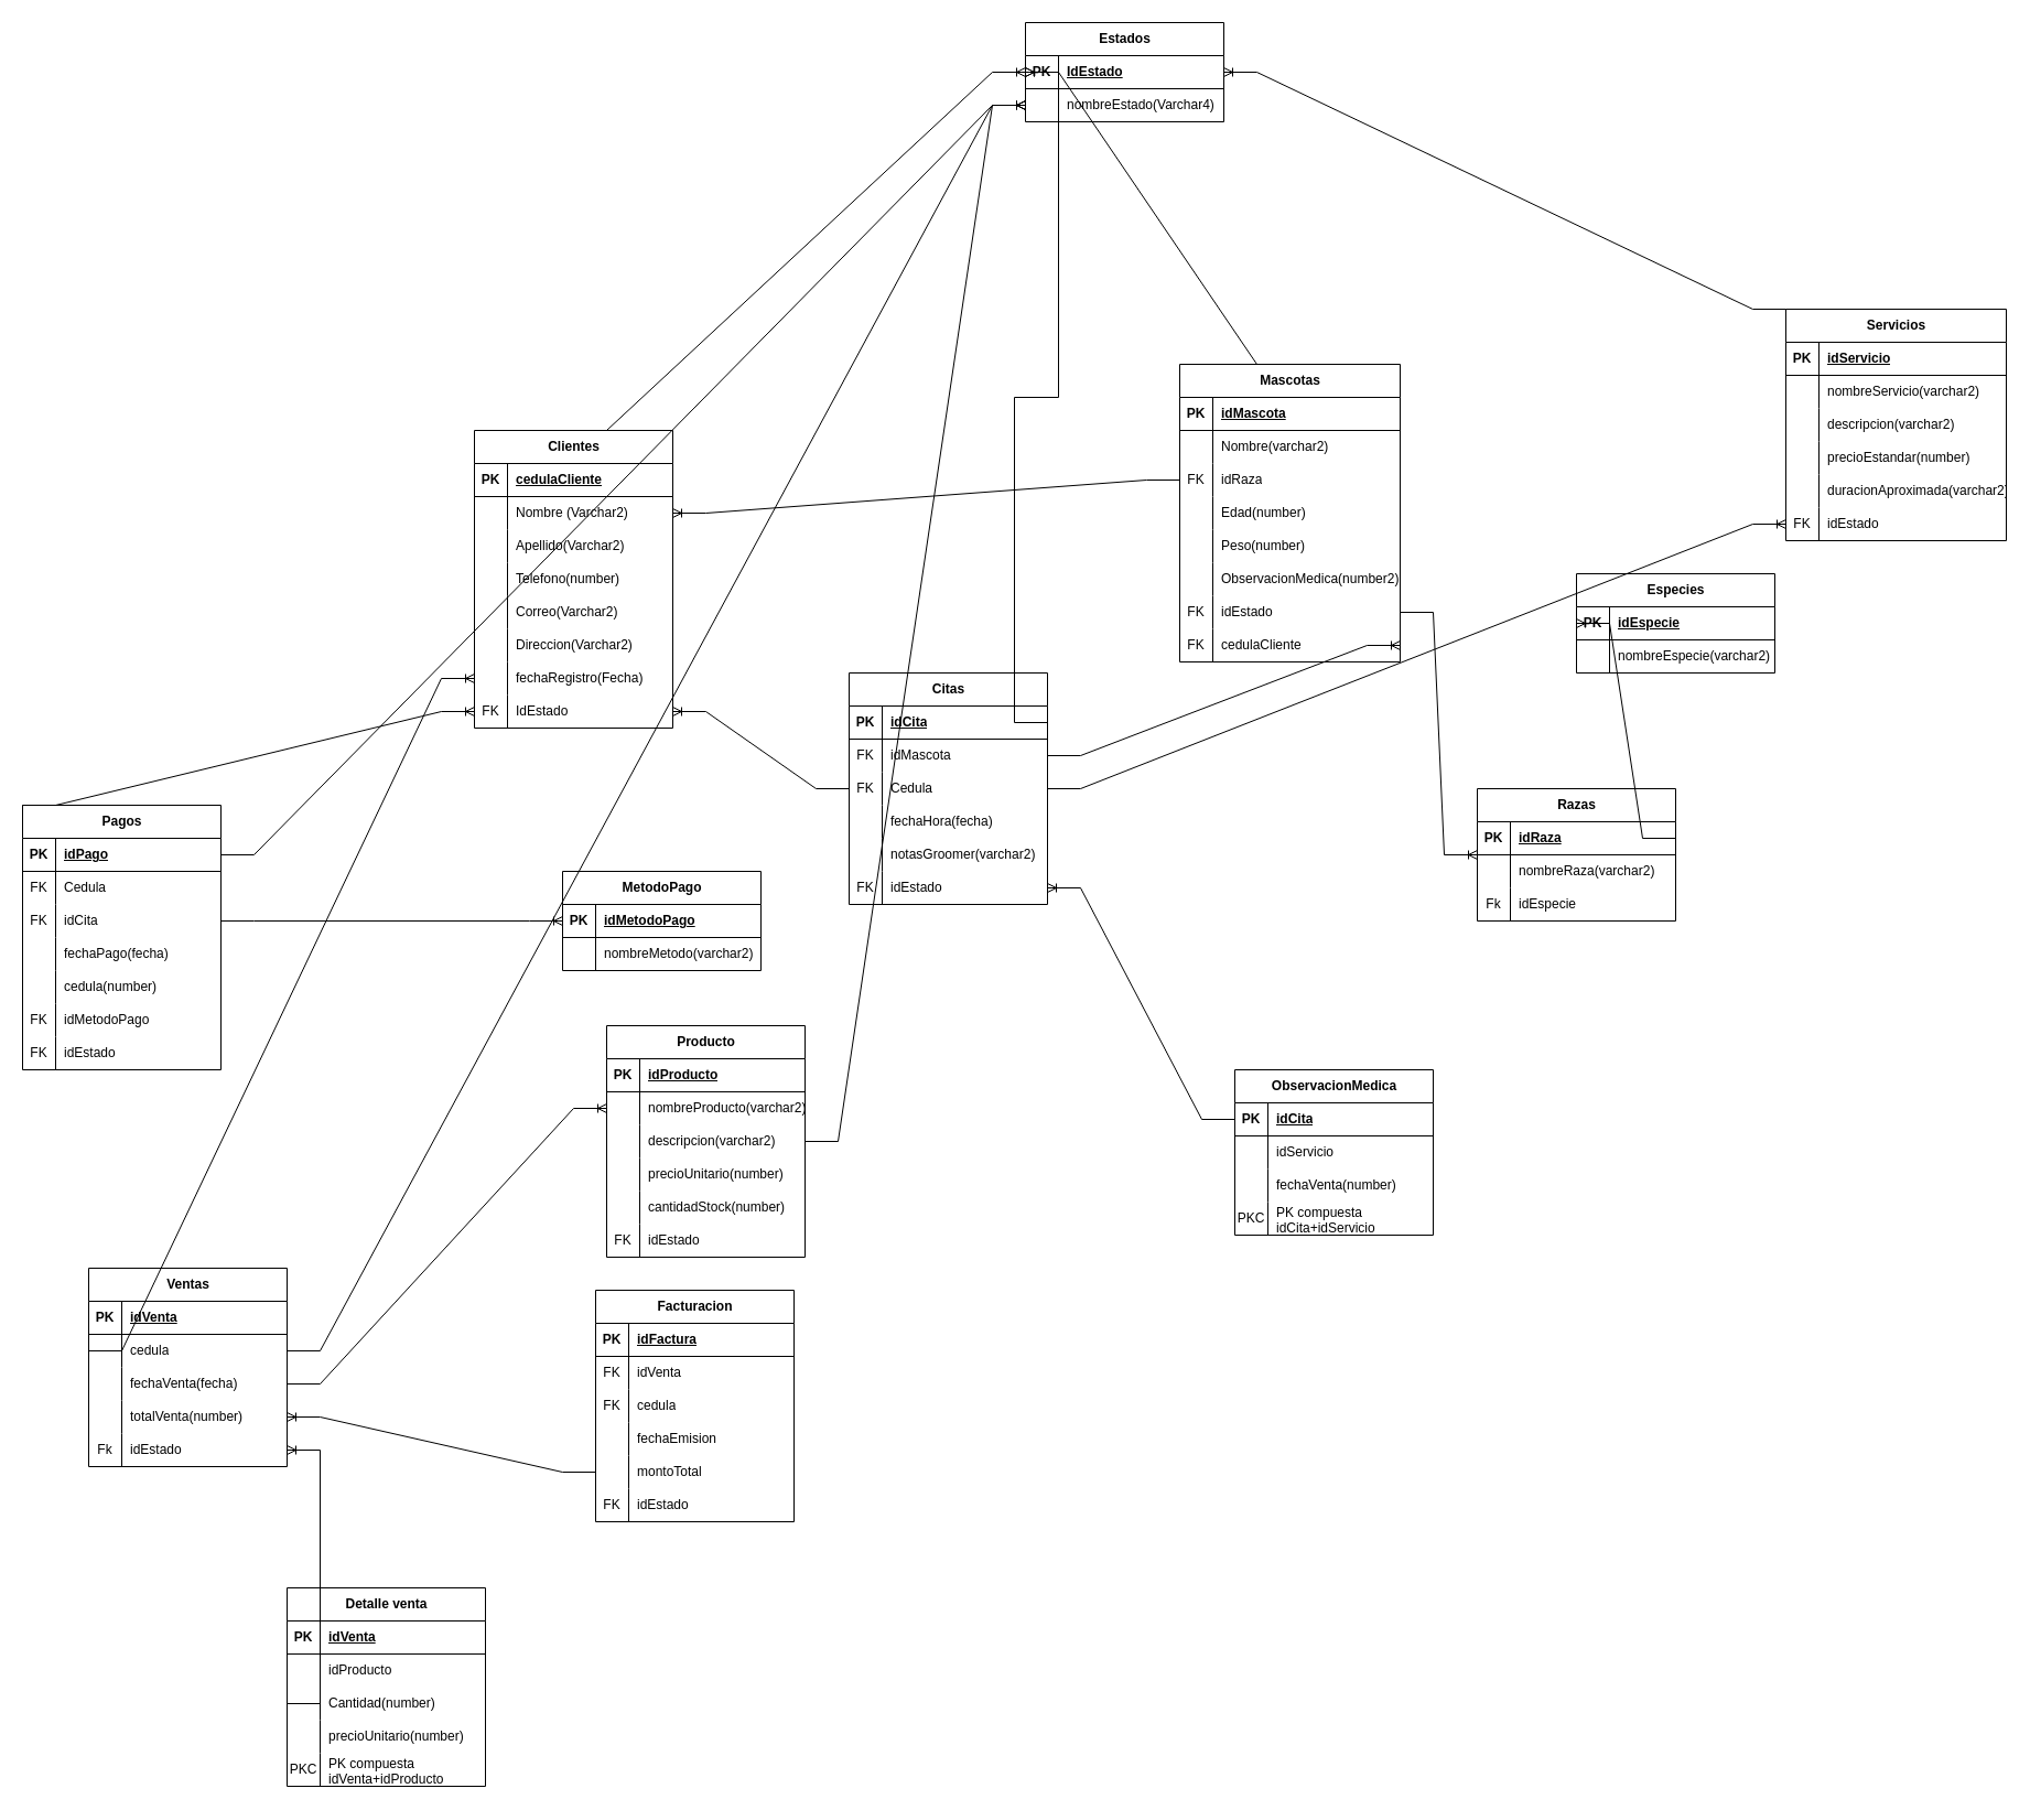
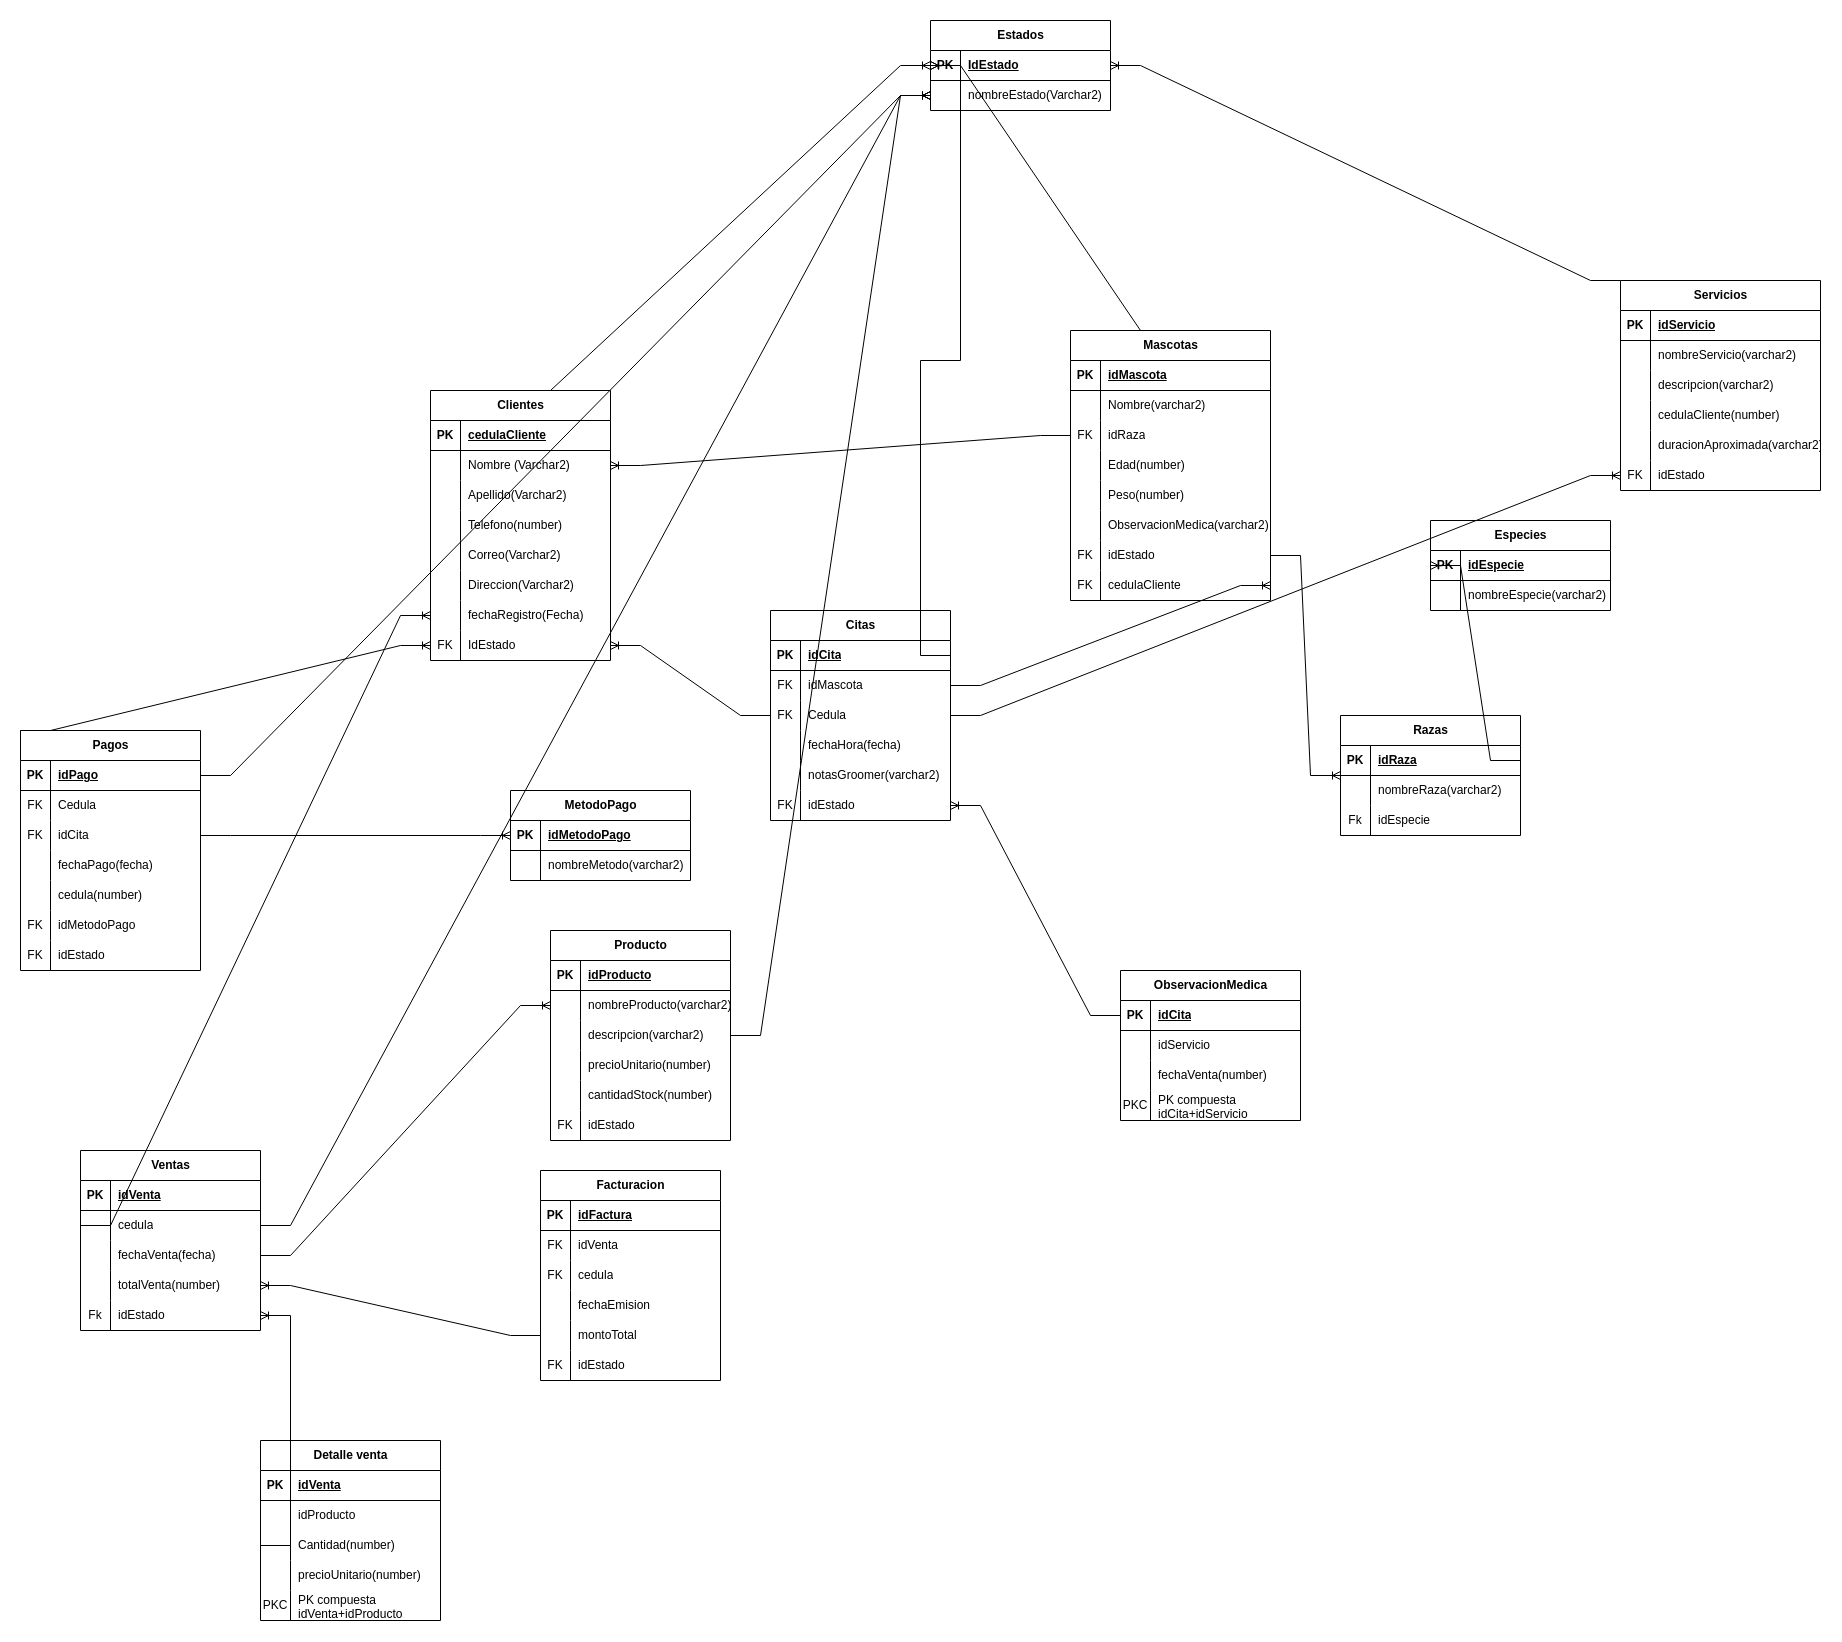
- <mxCell id="33" value="nombreEstado(Varchar4)" style="shape=partialRectangle;connectable=0;fillColor=none;top=0;left=0;bottom=0;right=0;align=left;spacingLeft=6;overflow=hidden;whiteSpace=wrap;html=1;" parent="31" vertex="1"><mxGeometry x="30" width="150" height="30" as="geometry"><mxRectangle width="150" height="30" as="alternateBounds" /></mxGeometry></mxCell>
+ <mxCell id="33" value="nombreEstado(Varchar2)" style="shape=partialRectangle;connectable=0;fillColor=none;top=0;left=0;bottom=0;right=0;align=left;spacingLeft=6;overflow=hidden;whiteSpace=wrap;html=1;" parent="31" vertex="1"><mxGeometry x="30" width="150" height="30" as="geometry"><mxRectangle width="150" height="30" as="alternateBounds" /></mxGeometry></mxCell>
- <mxCell id="75" value="precioEstandar(number)" style="shape=partialRectangle;connectable=0;fillColor=none;top=0;left=0;bottom=0;right=0;align=left;spacingLeft=6;overflow=hidden;whiteSpace=wrap;html=1;" vertex="1" parent="73"><mxGeometry x="30" width="170" height="30" as="geometry"><mxRectangle width="170" height="30" as="alternateBounds" /></mxGeometry></mxCell>
+ <mxCell id="75" value="cedulaCliente(number)" style="shape=partialRectangle;connectable=0;fillColor=none;top=0;left=0;bottom=0;right=0;align=left;spacingLeft=6;overflow=hidden;whiteSpace=wrap;html=1;" vertex="1" parent="73"><mxGeometry x="30" width="170" height="30" as="geometry"><mxRectangle width="170" height="30" as="alternateBounds" /></mxGeometry></mxCell>
- <mxCell id="213" value="ObservacionMedica(number2)" style="shape=partialRectangle;connectable=0;fillColor=none;top=0;left=0;bottom=0;right=0;align=left;spacingLeft=6;overflow=hidden;whiteSpace=wrap;html=1;" vertex="1" parent="211"><mxGeometry x="30" width="170" height="30" as="geometry"><mxRectangle width="170" height="30" as="alternateBounds" /></mxGeometry></mxCell>
+ <mxCell id="213" value="ObservacionMedica(varchar2)" style="shape=partialRectangle;connectable=0;fillColor=none;top=0;left=0;bottom=0;right=0;align=left;spacingLeft=6;overflow=hidden;whiteSpace=wrap;html=1;" vertex="1" parent="211"><mxGeometry x="30" width="170" height="30" as="geometry"><mxRectangle width="170" height="30" as="alternateBounds" /></mxGeometry></mxCell>
